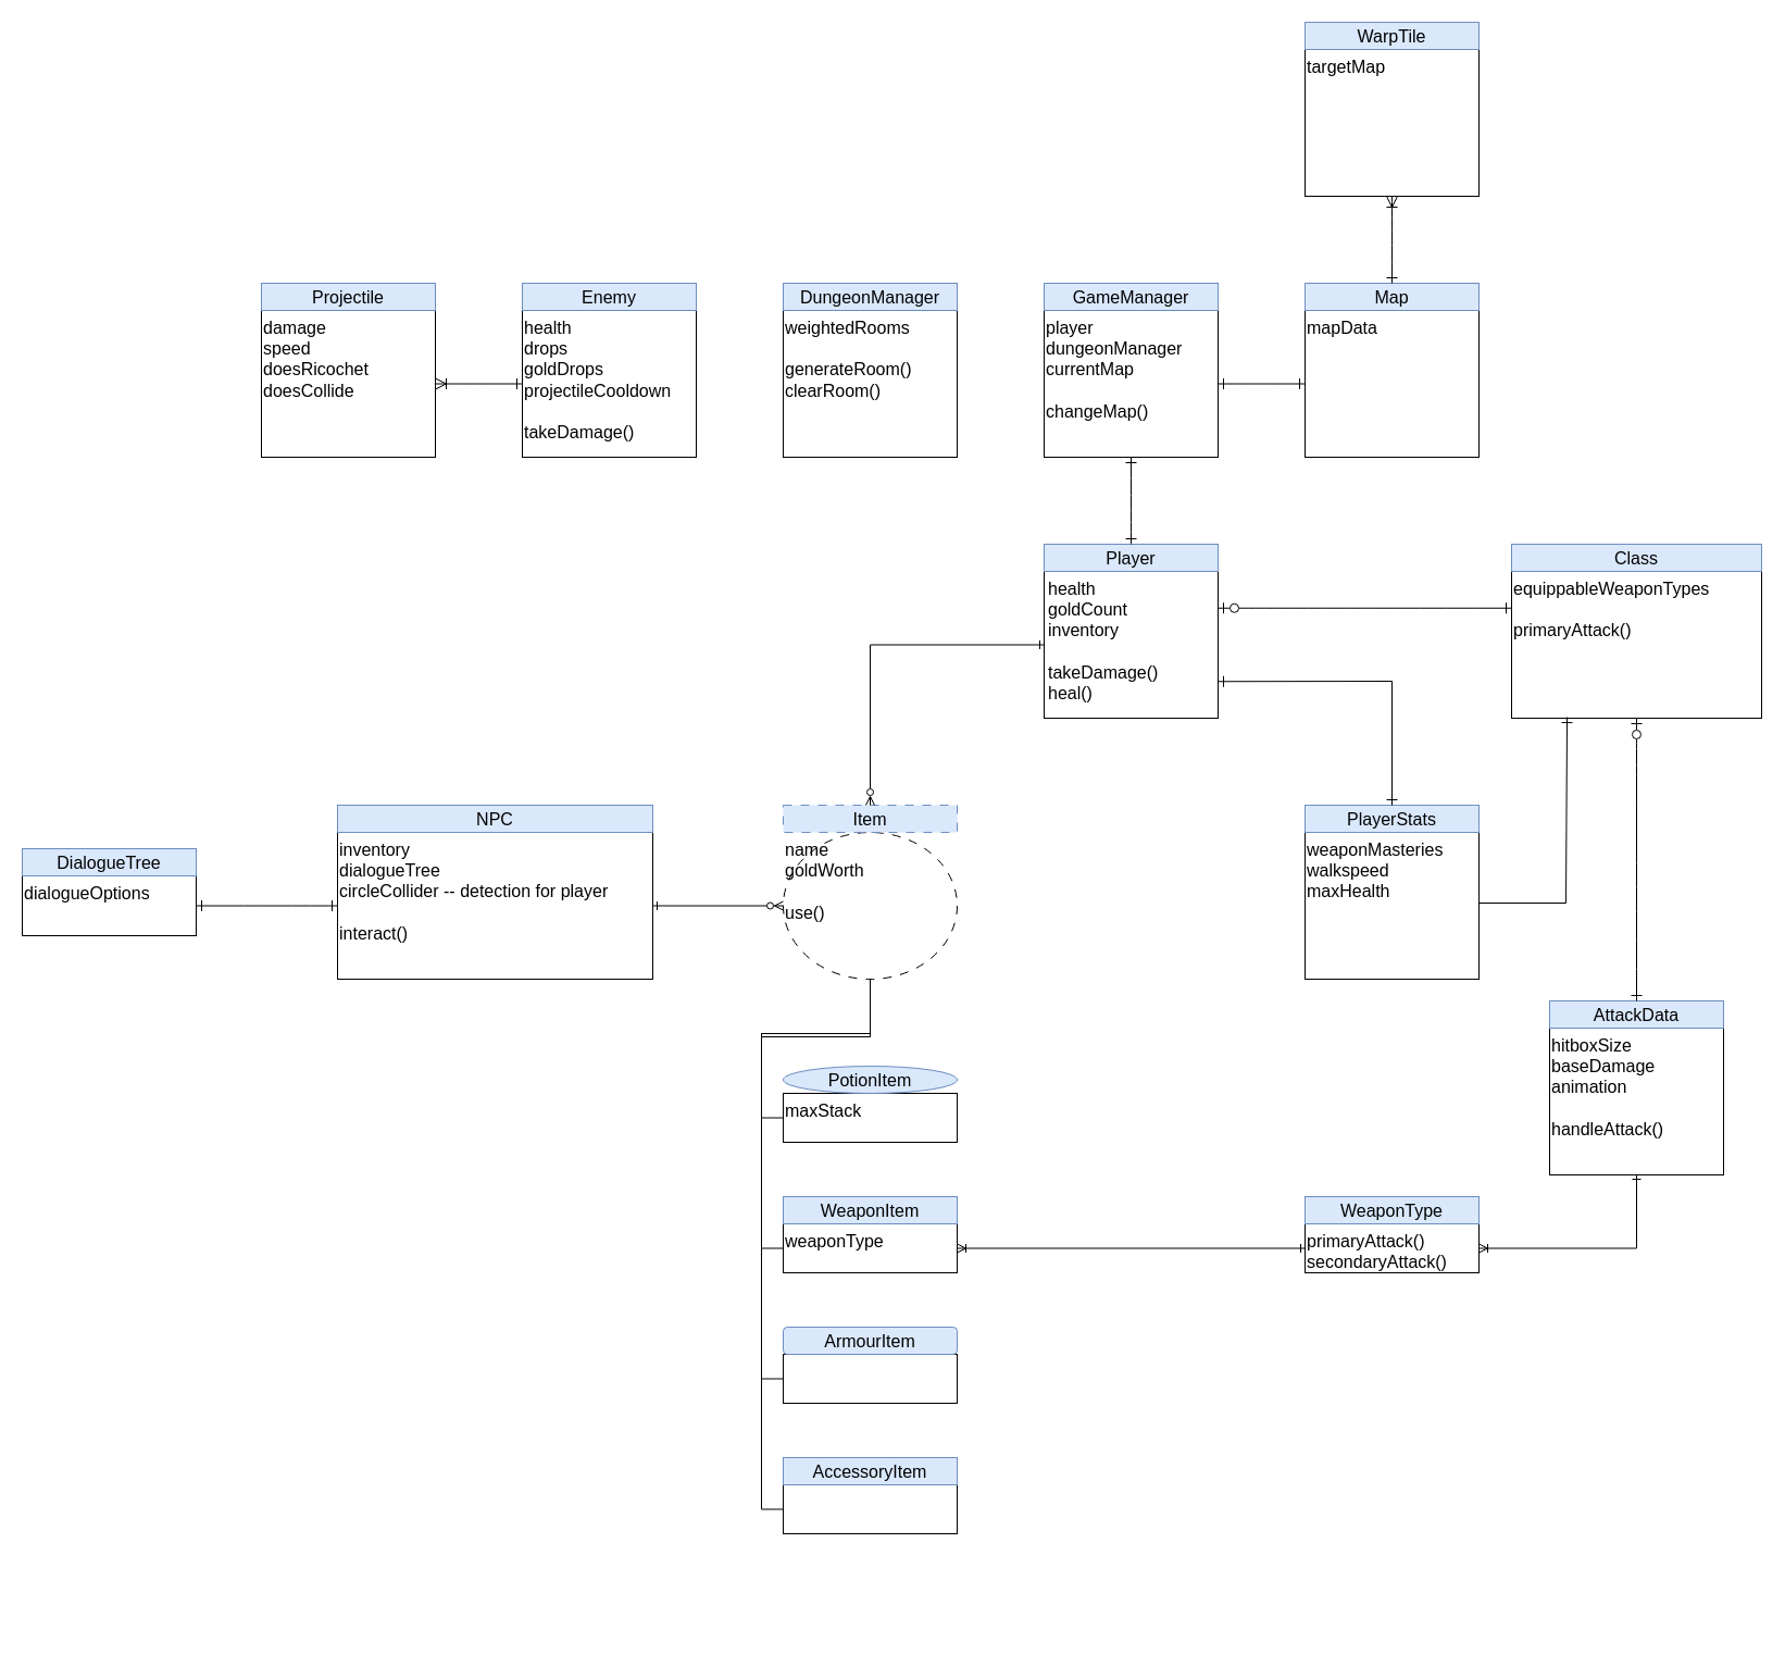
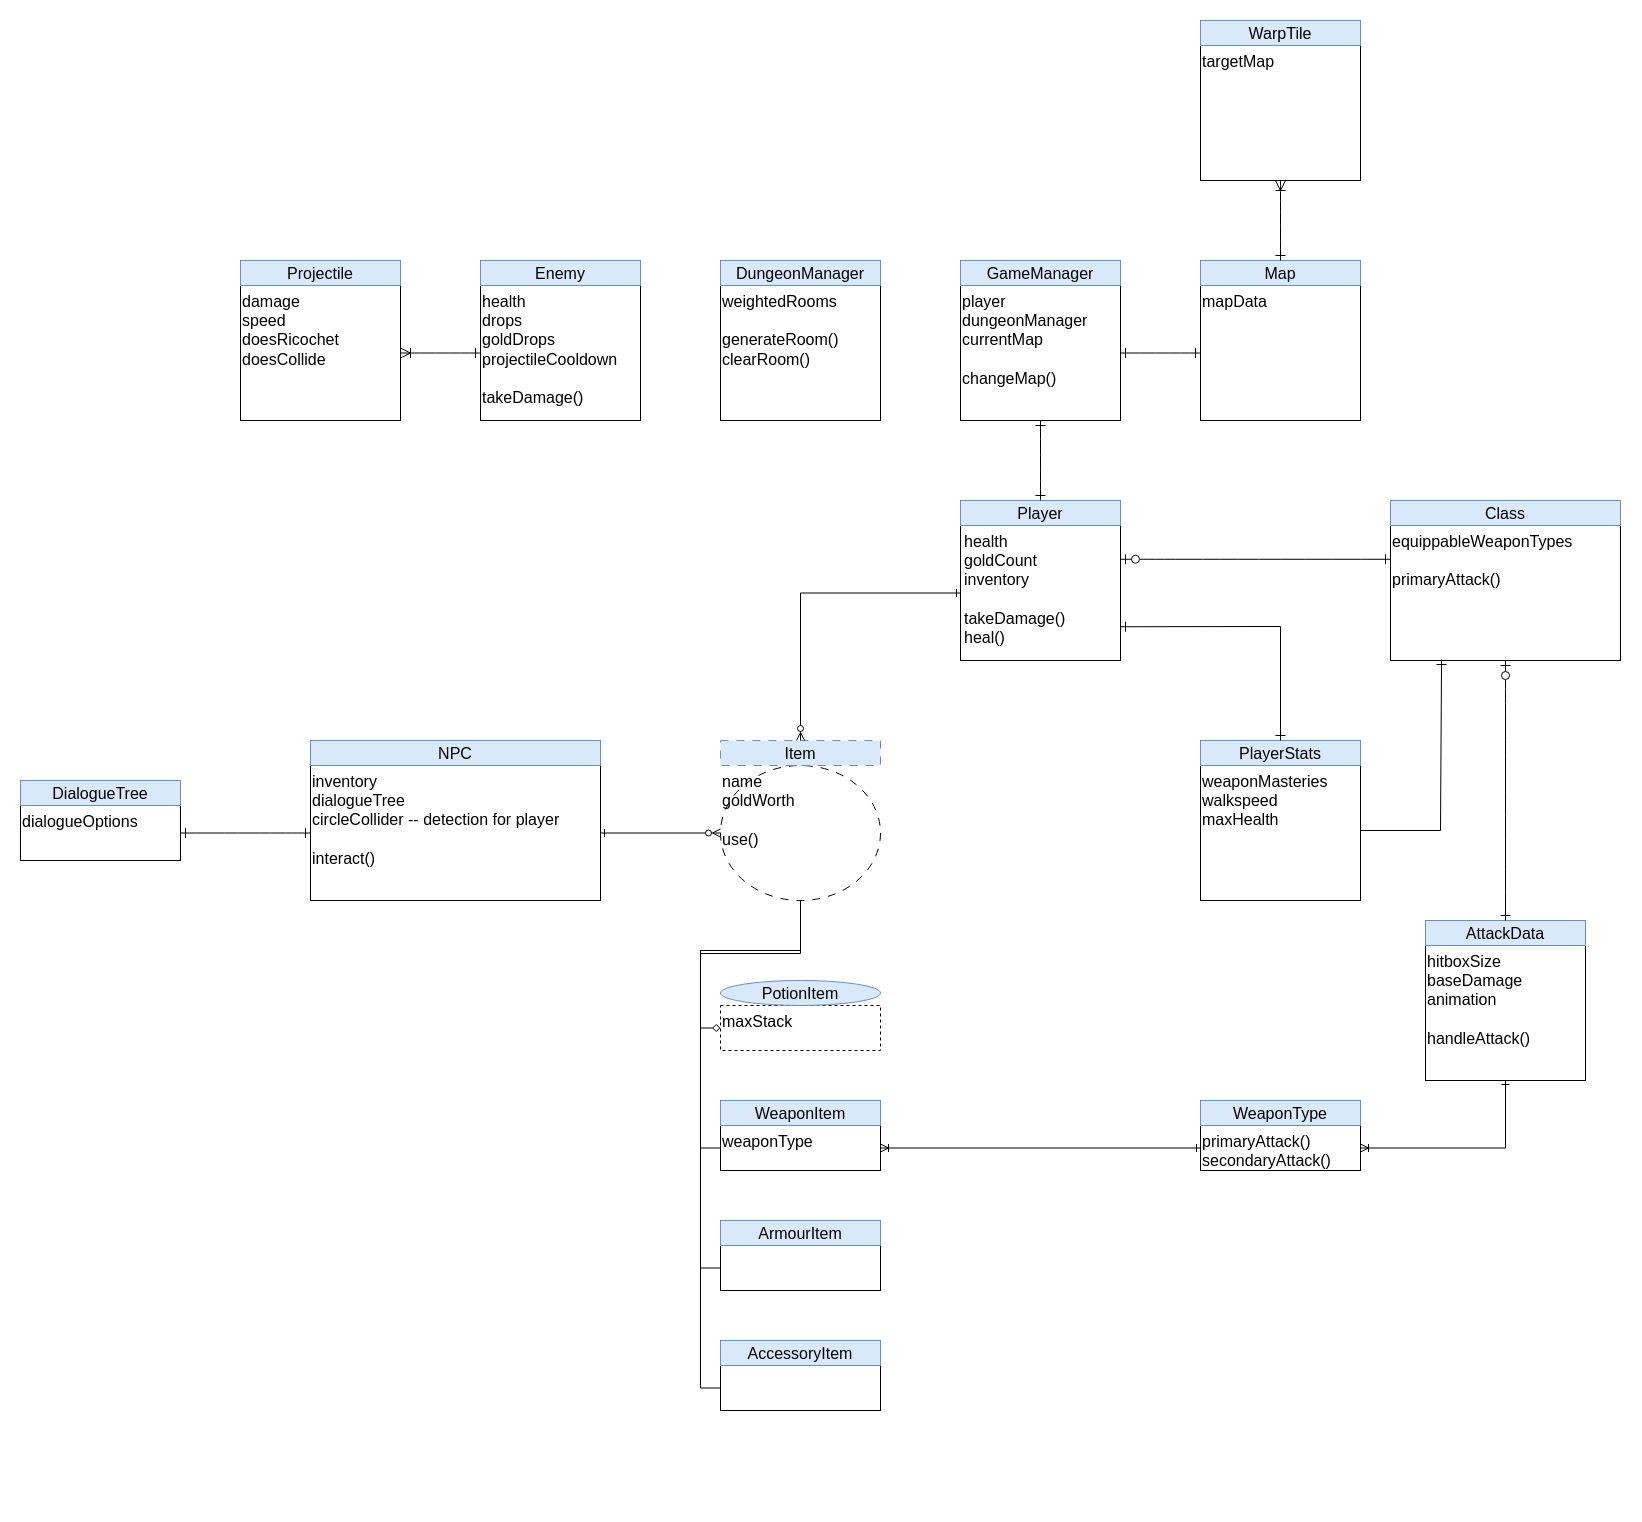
- <mxCell id="63" style="edgeStyle=orthogonalEdgeStyle;rounded=0;orthogonalLoop=1;jettySize=auto;html=1;exitX=0.5;exitY=1;exitDx=0;exitDy=0;entryX=0;entryY=0.5;entryDx=0;entryDy=0;endArrow=none;endFill=0;" edge="1" parent="1" source="15" target="51"><mxGeometry relative="1" as="geometry"><Array as="points"><mxPoint x="800" y="953" /><mxPoint x="700" y="953" /><mxPoint x="700" y="1027" /></Array></mxGeometry></mxCell>
+ <mxCell id="63" style="edgeStyle=orthogonalEdgeStyle;rounded=0;orthogonalLoop=1;jettySize=auto;html=1;exitX=0.5;exitY=1;exitDx=0;exitDy=0;entryX=0;entryY=0.5;entryDx=0;entryDy=0;endArrow=diamond;endFill=0;" edge="1" parent="1" source="15" target="51"><mxGeometry relative="1" as="geometry"><Array as="points"><mxPoint x="800" y="953" /><mxPoint x="700" y="953" /><mxPoint x="700" y="1027" /></Array></mxGeometry></mxCell>
- <mxCell id="51" value="maxStack" style="rounded=0;whiteSpace=wrap;html=1;fontSize=16;align=left;verticalAlign=top;" vertex="1" parent="50"><mxGeometry y="25" width="160" height="45" as="geometry" /></mxCell>
+ <mxCell id="51" value="maxStack" style="rounded=0;whiteSpace=wrap;html=1;fontSize=16;align=left;verticalAlign=top;dashed=1;" vertex="1" parent="50"><mxGeometry y="25" width="160" height="45" as="geometry" /></mxCell>
- <mxCell id="58" value="ArmourItem" style="whiteSpace=wrap;html=1;fontSize=16;fillColor=#dae8fc;strokeColor=#6c8ebf;rounded=1;" vertex="1" parent="56"><mxGeometry width="160" height="25" as="geometry" /></mxCell>
+ <mxCell id="58" value="ArmourItem" style="rounded=0;whiteSpace=wrap;html=1;fontSize=16;fillColor=#dae8fc;strokeColor=#6c8ebf;" vertex="1" parent="56"><mxGeometry width="160" height="25" as="geometry" /></mxCell>
